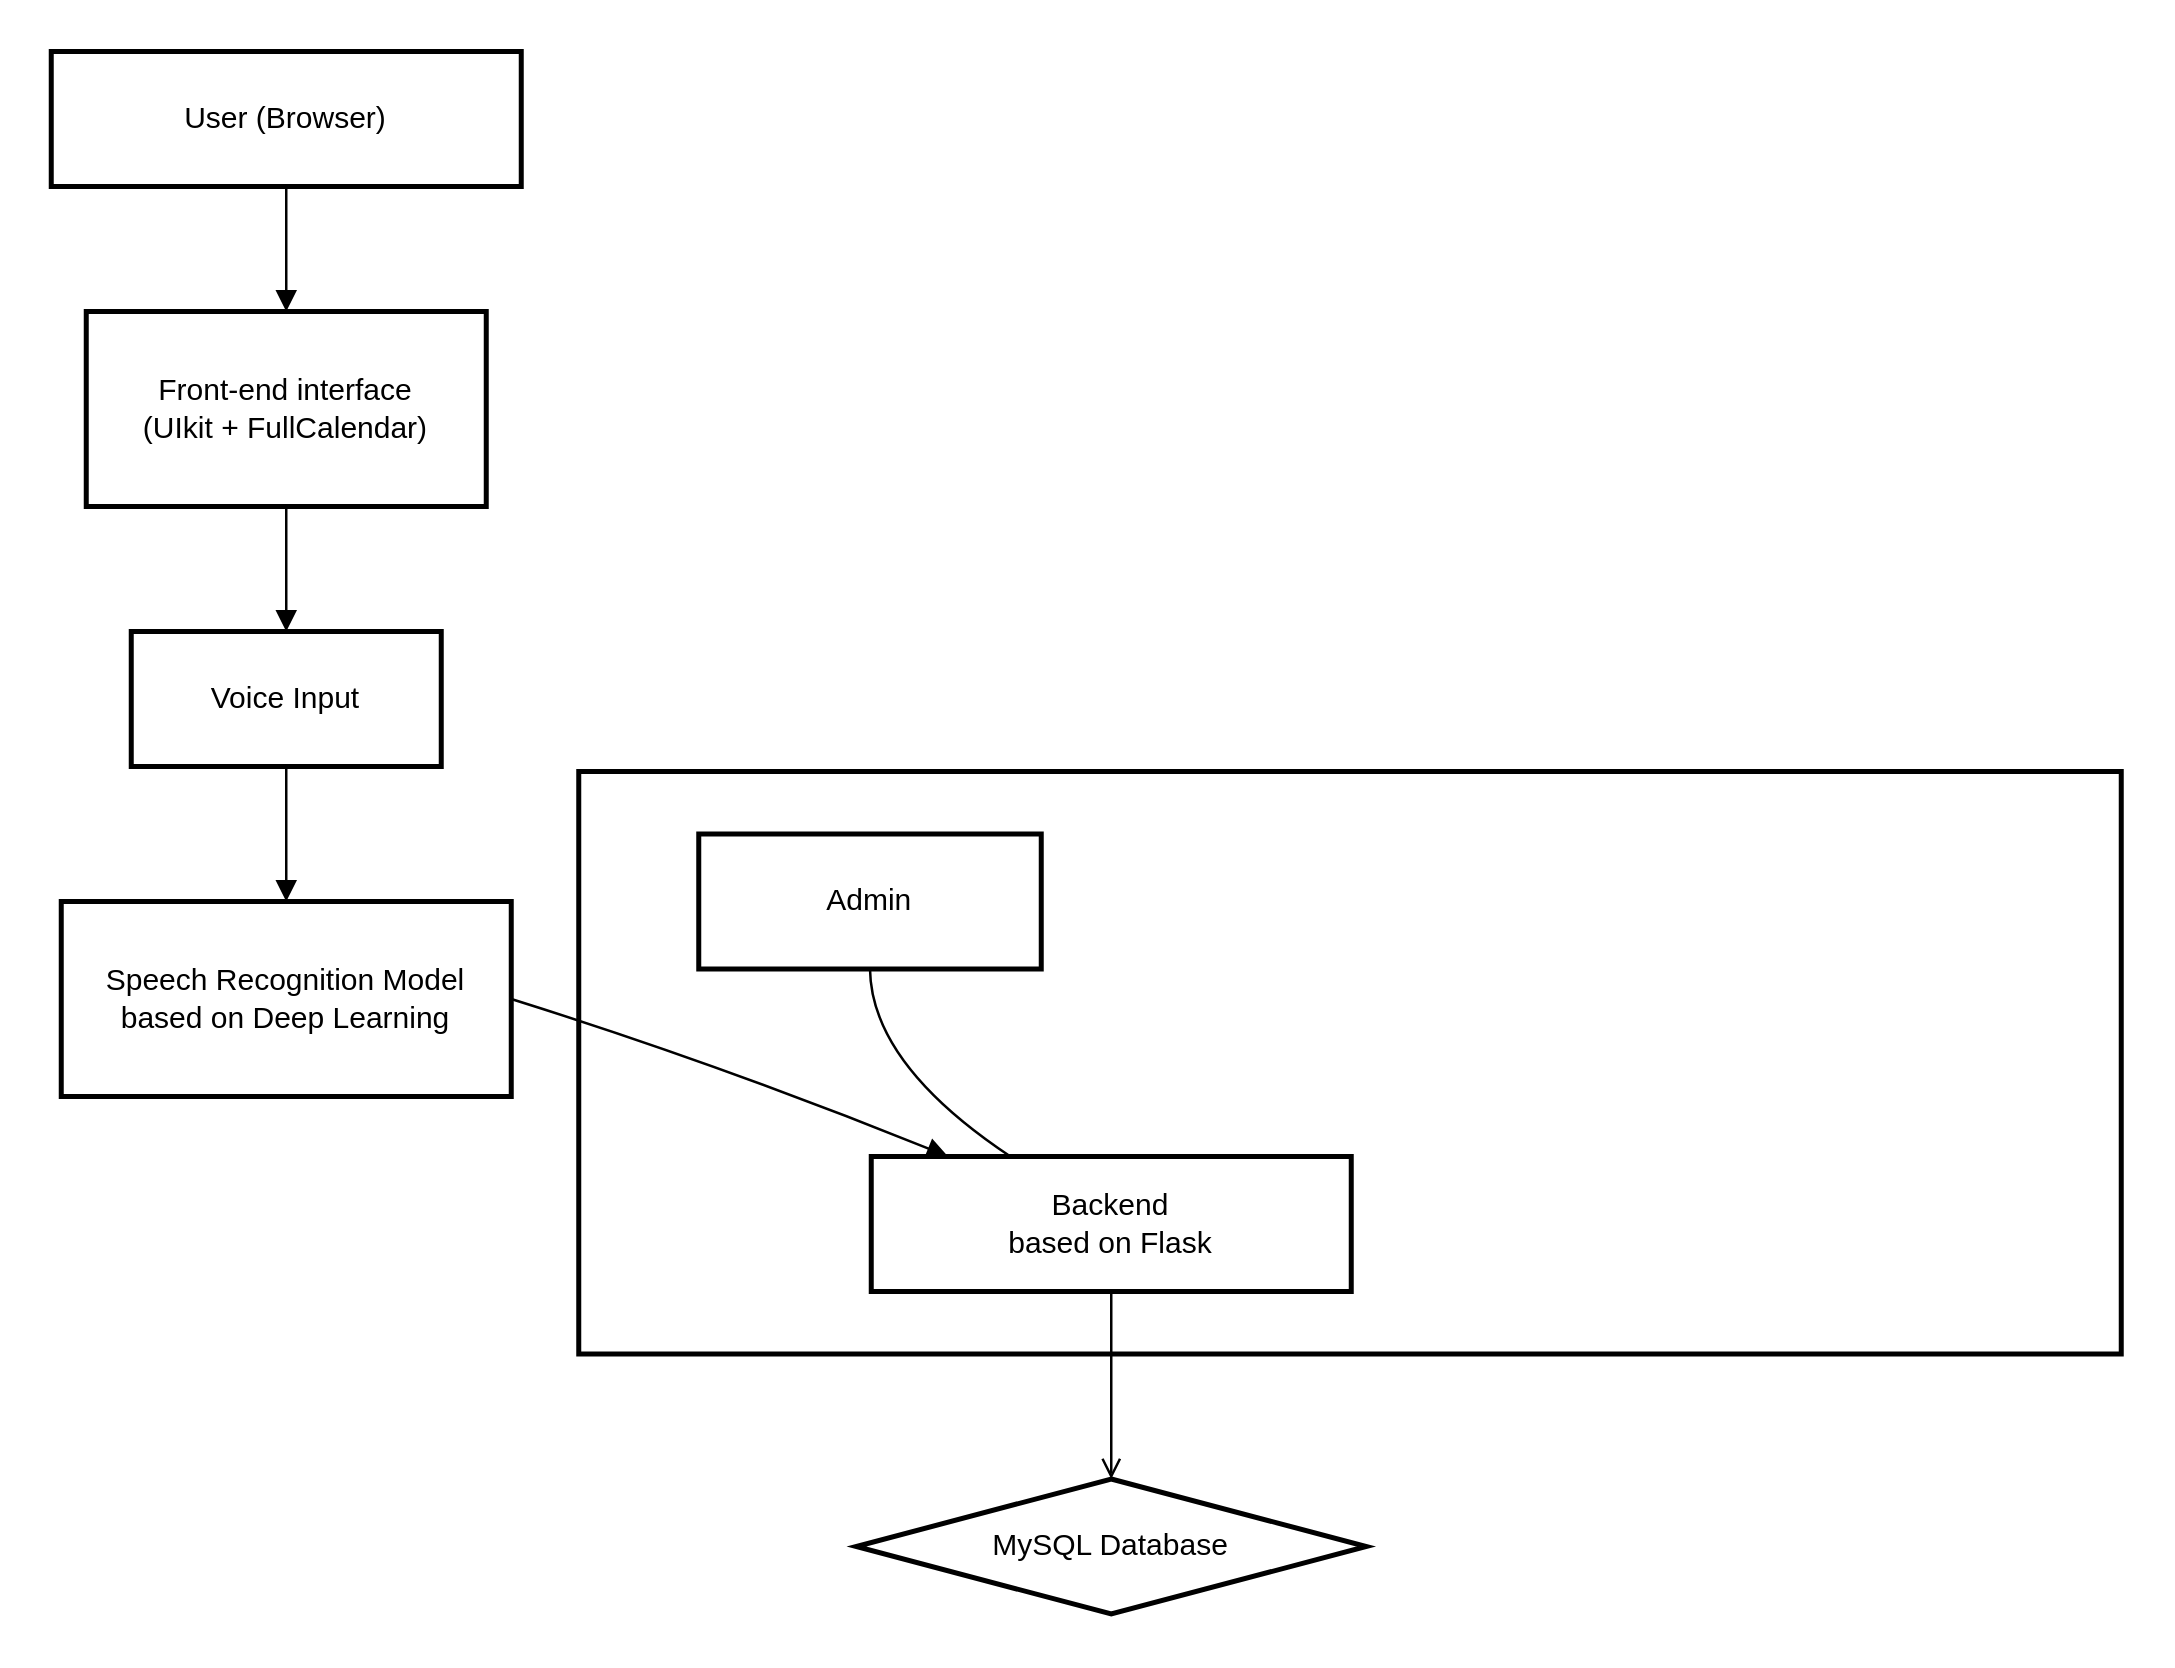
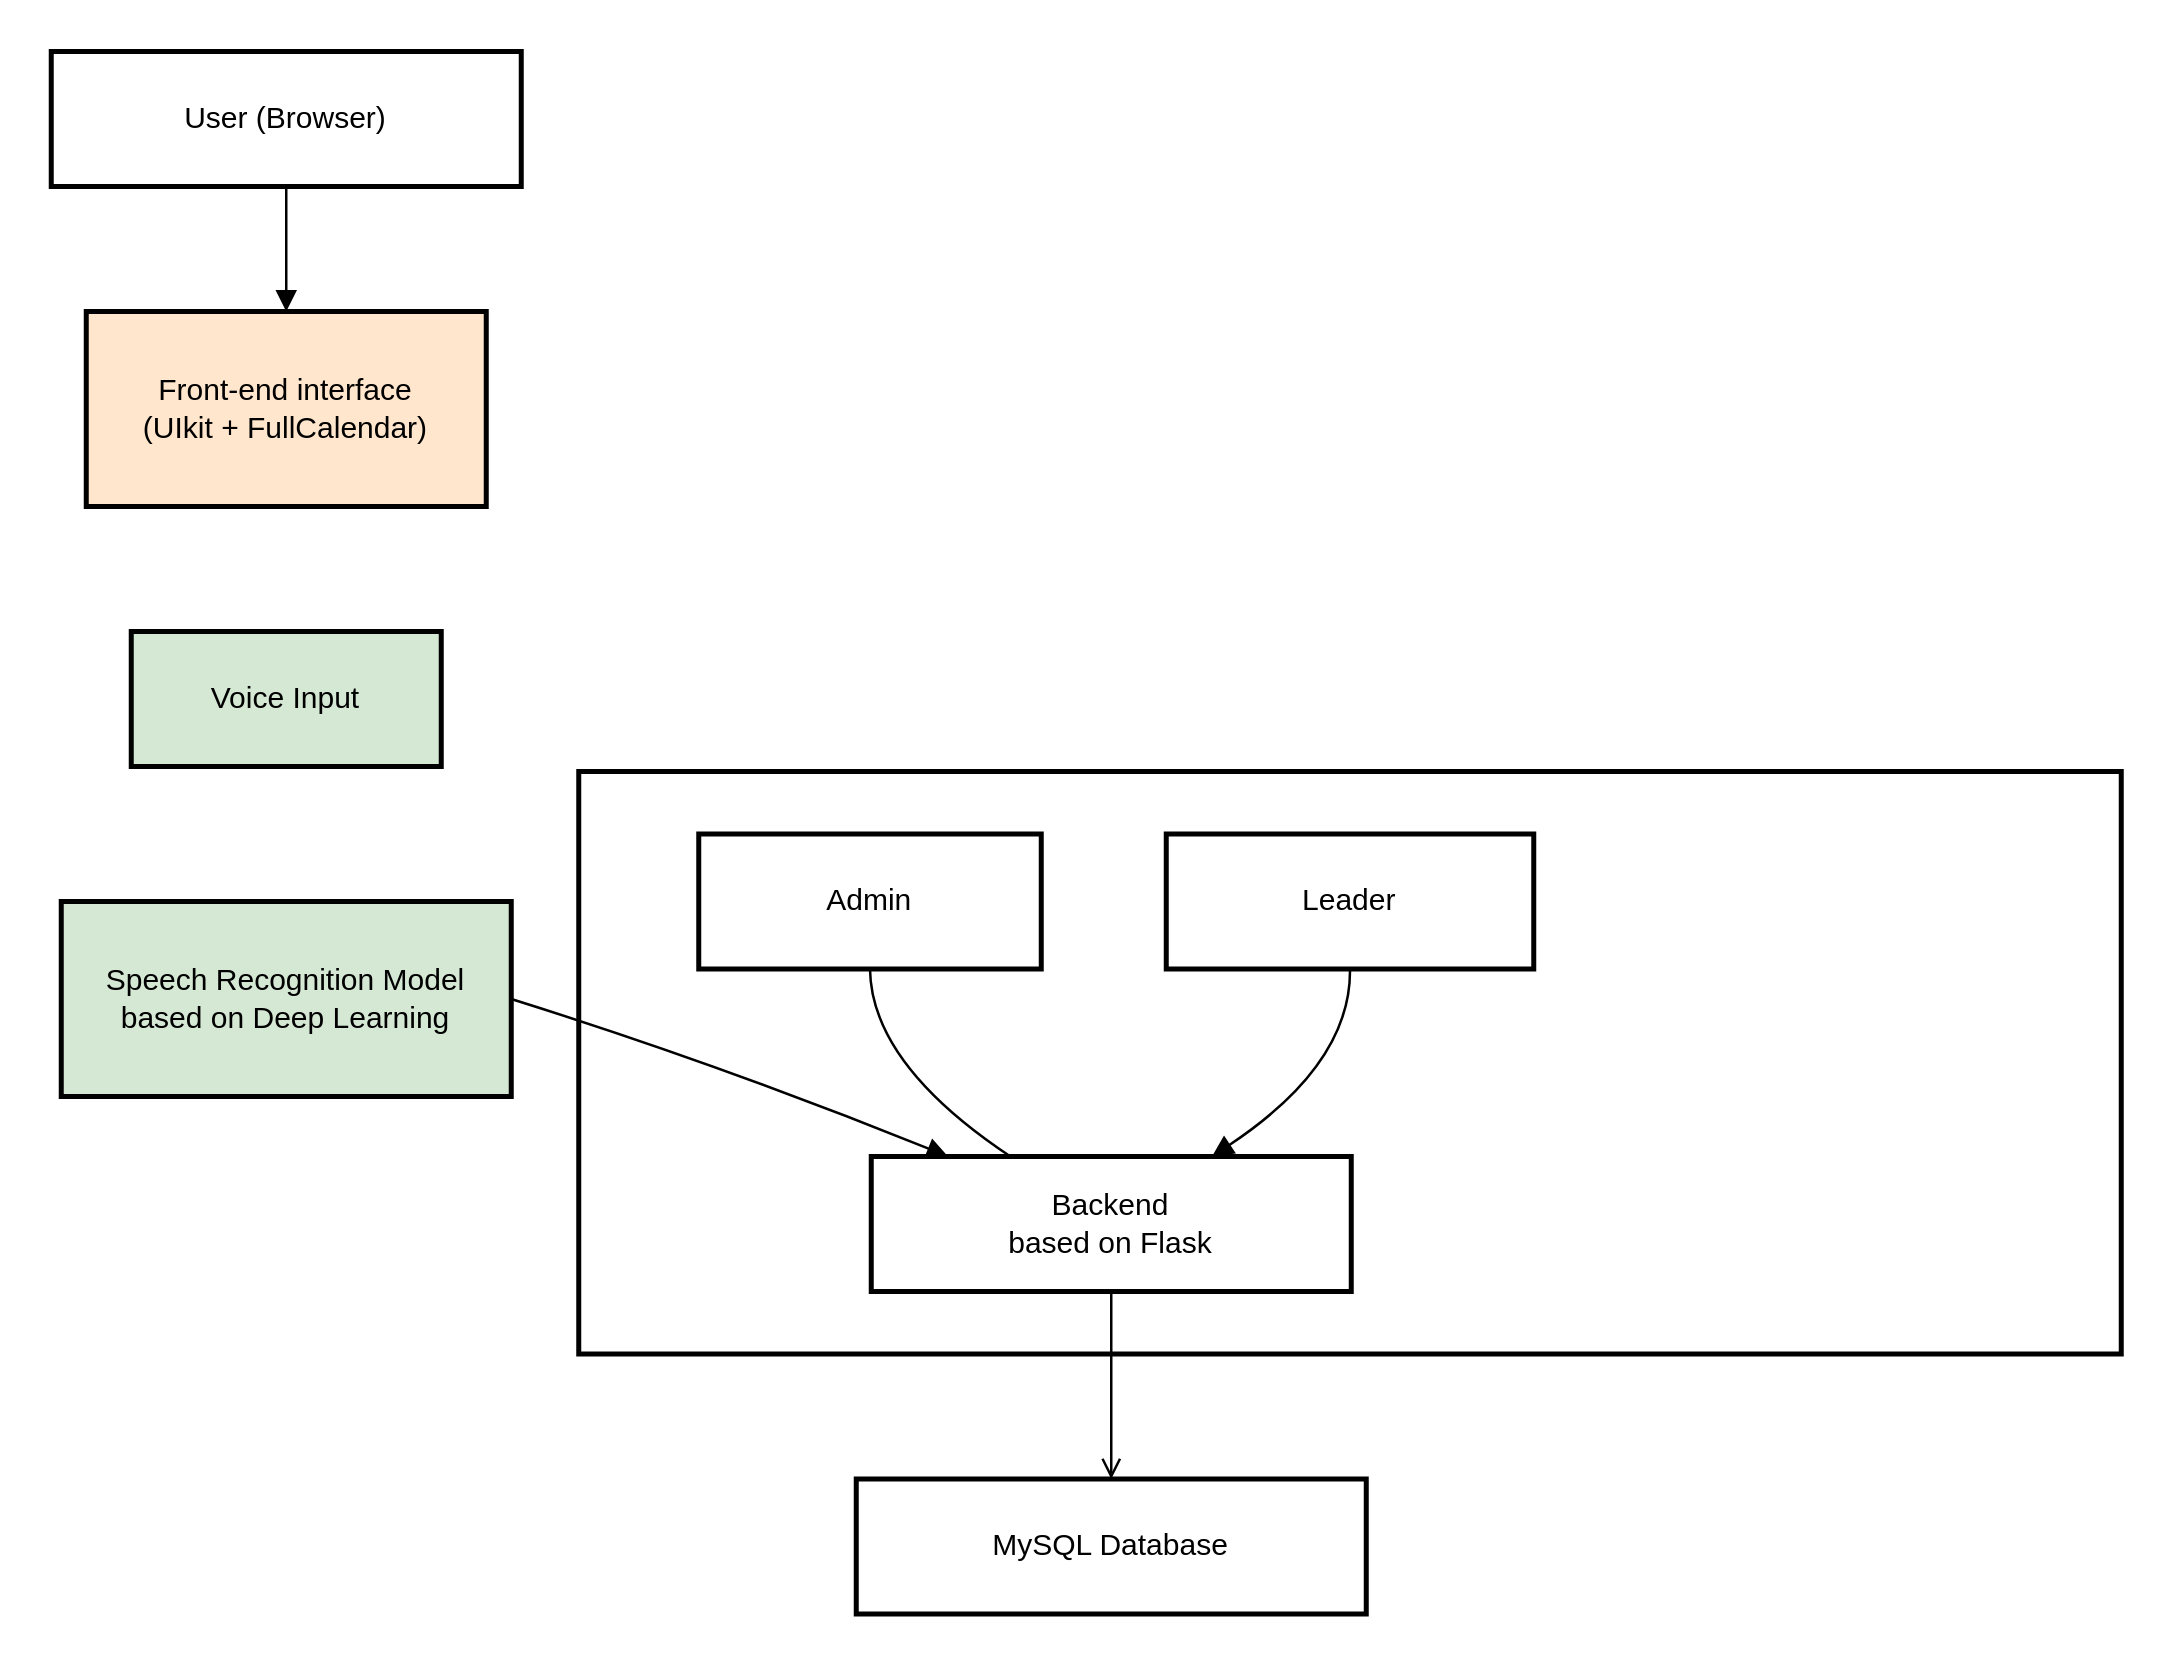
- <mxCell id="4" value="Front-end interface&#10;(UIkit + FullCalendar)" style="whiteSpace=wrap;strokeWidth=2;fontFamily=Helvetica;" parent="1" vertex="1"><mxGeometry x="34" y="124" width="160" height="78" as="geometry" /></mxCell>
+ <mxCell id="4" value="Front-end interface&#10;(UIkit + FullCalendar)" style="whiteSpace=wrap;strokeWidth=2;fontFamily=Helvetica;fillColor=#ffe6cc;" parent="1" vertex="1"><mxGeometry x="34" y="124" width="160" height="78" as="geometry" /></mxCell>
- <mxCell id="11" value="" style="curved=1;startArrow=none;endArrow=block;exitX=0.5;exitY=1;entryX=0.5;entryY=0;" parent="1" source="4" target="5" edge="1"><mxGeometry relative="1" as="geometry"><Array as="points" /></mxGeometry></mxCell>
- <mxCell id="5" value="Voice Input" style="whiteSpace=wrap;strokeWidth=2;" parent="1" vertex="1"><mxGeometry x="52" y="252" width="124" height="54" as="geometry" /></mxCell>
+ <mxCell id="5" value="Voice Input" style="whiteSpace=wrap;strokeWidth=2;fillColor=#d5e8d4;" parent="1" vertex="1"><mxGeometry x="52" y="252" width="124" height="54" as="geometry" /></mxCell>
- <mxCell id="12" value="" style="curved=1;startArrow=none;endArrow=block;exitX=0.5;exitY=1;" parent="1" source="5" target="17" edge="1"><mxGeometry relative="1" as="geometry"><Array as="points" /><mxPoint x="114" y="356" as="targetPoint" /></mxGeometry></mxCell>
+ <mxCell id="9" value="Leader" style="whiteSpace=wrap;strokeWidth=2;" parent="1" vertex="1"><mxGeometry x="466" y="333" width="147" height="54" as="geometry" /></mxCell>
- <mxCell id="17" value="Speech Recognition Model&#10;based on Deep Learning" style="whiteSpace=wrap;strokeWidth=2;fontFamily=Helvetica;" vertex="1" parent="1"><mxGeometry x="24" y="360" width="180" height="78" as="geometry" /></mxCell>
+ <mxCell id="17" value="Speech Recognition Model&#10;based on Deep Learning" style="whiteSpace=wrap;strokeWidth=2;fontFamily=Helvetica;fillColor=#d5e8d4;" vertex="1" parent="1"><mxGeometry x="24" y="360" width="180" height="78" as="geometry" /></mxCell>
+ <mxCell id="16" value="" style="curved=1;startArrow=none;endArrow=block;exitX=0.5;exitY=1;entryX=0.71;entryY=0;" parent="1" source="9" target="6" edge="1"><mxGeometry relative="1" as="geometry"><Array as="points"><mxPoint x="540" y="425" /></Array></mxGeometry></mxCell>
- <mxCell id="7" value="MySQL Database" style="rhombus;whiteSpace=wrap;strokeWidth=2;" parent="1" vertex="1"><mxGeometry x="342" y="591" width="204" height="54" as="geometry" /></mxCell>
+ <mxCell id="7" value="MySQL Database" style="whiteSpace=wrap;strokeWidth=2;" parent="1" vertex="1"><mxGeometry x="342" y="591" width="204" height="54" as="geometry" /></mxCell>
